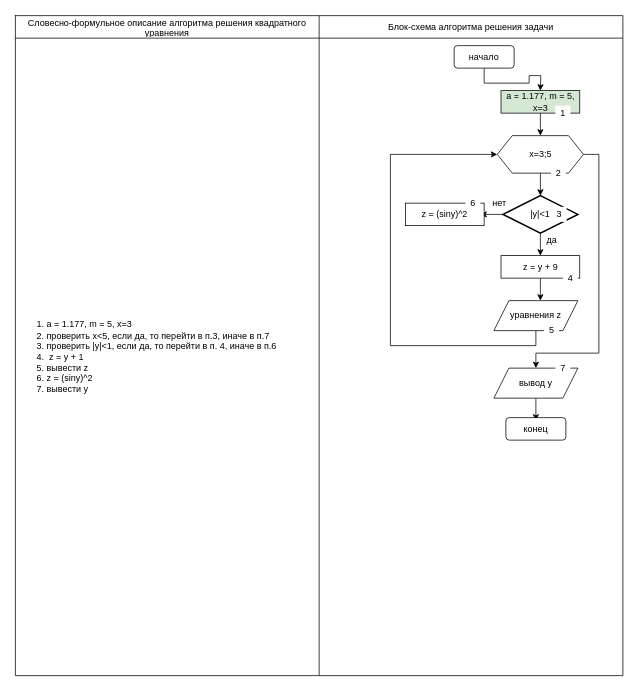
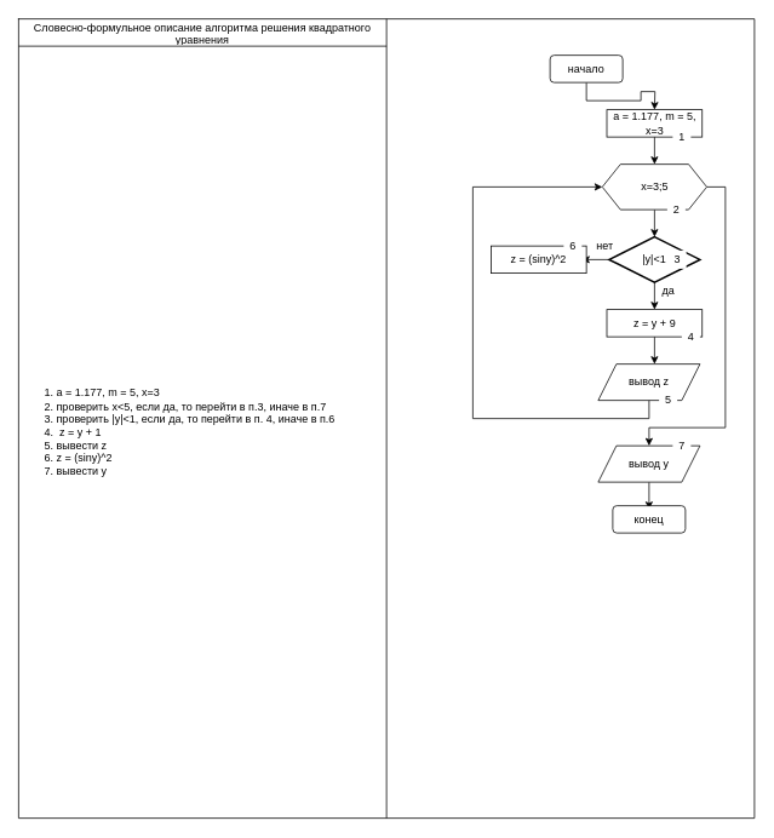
- <mxCell id="5" value="Блок-схема алгоритма решения задачи" style="shape=partialRectangle;html=1;whiteSpace=wrap;connectable=0;overflow=hidden;fillColor=none;top=0;left=0;bottom=0;right=0;pointerEvents=1;" vertex="1" parent="3"><mxGeometry x="405" width="405" height="30" as="geometry"><mxRectangle width="405" height="30" as="alternateBounds" /></mxGeometry></mxCell>
- <mxCell id="12" value="a = 1.177, m = 5, x=3" style="rounded=0;whiteSpace=wrap;html=1;fillColor=#d5e8d4;" vertex="1" parent="1"><mxGeometry x="667.5" y="120" width="105" height="30" as="geometry" /></mxCell>
+ <mxCell id="12" value="a = 1.177, m = 5, x=3" style="rounded=0;whiteSpace=wrap;html=1;" vertex="1" parent="1"><mxGeometry x="667.5" y="120" width="105" height="30" as="geometry" /></mxCell>
- <mxCell id="25" value="уравнения z" style="shape=parallelogram;perimeter=parallelogramPerimeter;whiteSpace=wrap;html=1;fixedSize=1;" vertex="1" parent="1"><mxGeometry x="658" y="400" width="112" height="40" as="geometry" /></mxCell>
+ <mxCell id="25" value="вывод z" style="shape=parallelogram;perimeter=parallelogramPerimeter;whiteSpace=wrap;html=1;fixedSize=1;" vertex="1" parent="1"><mxGeometry x="658" y="400" width="112" height="40" as="geometry" /></mxCell>
